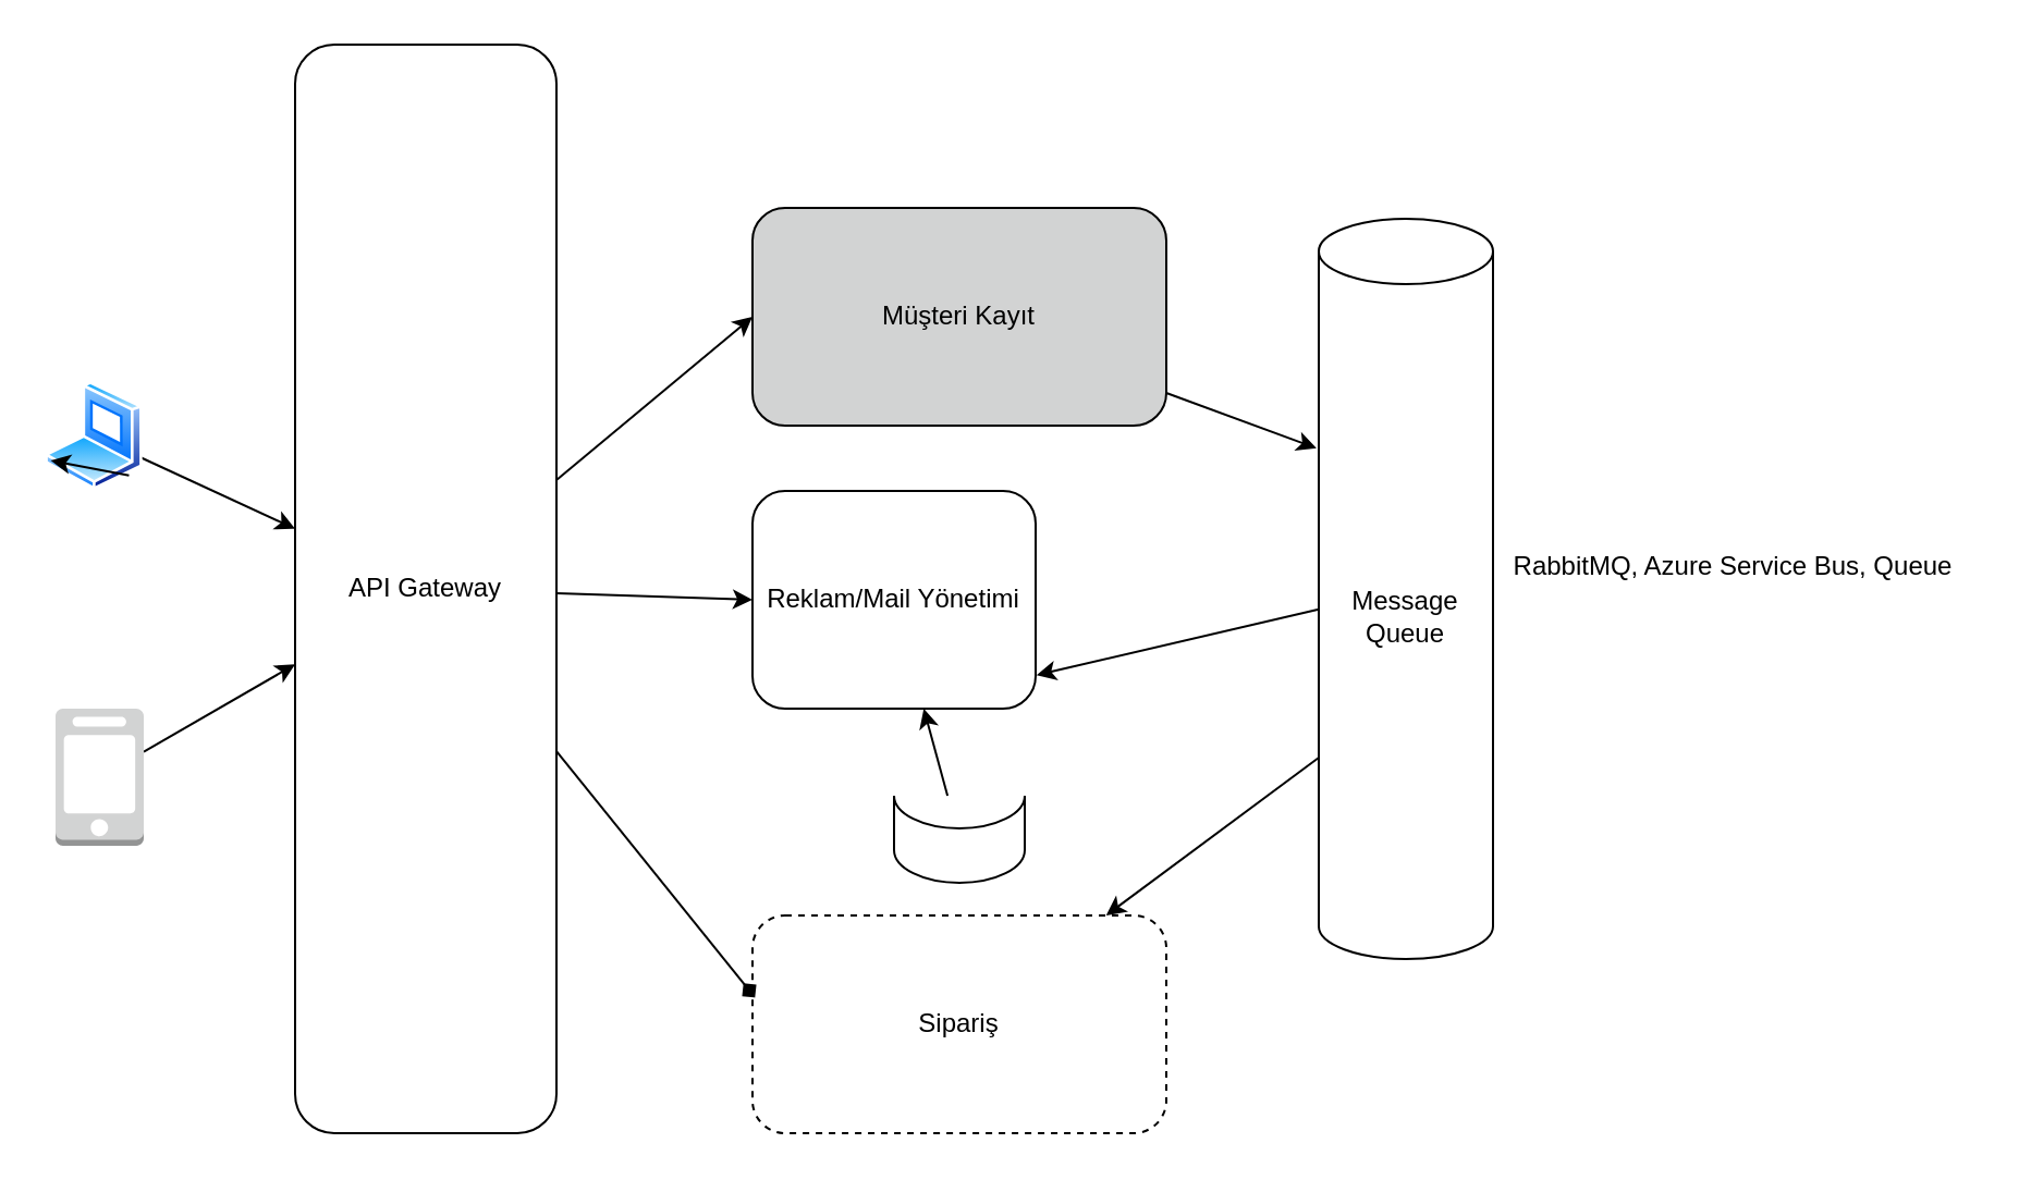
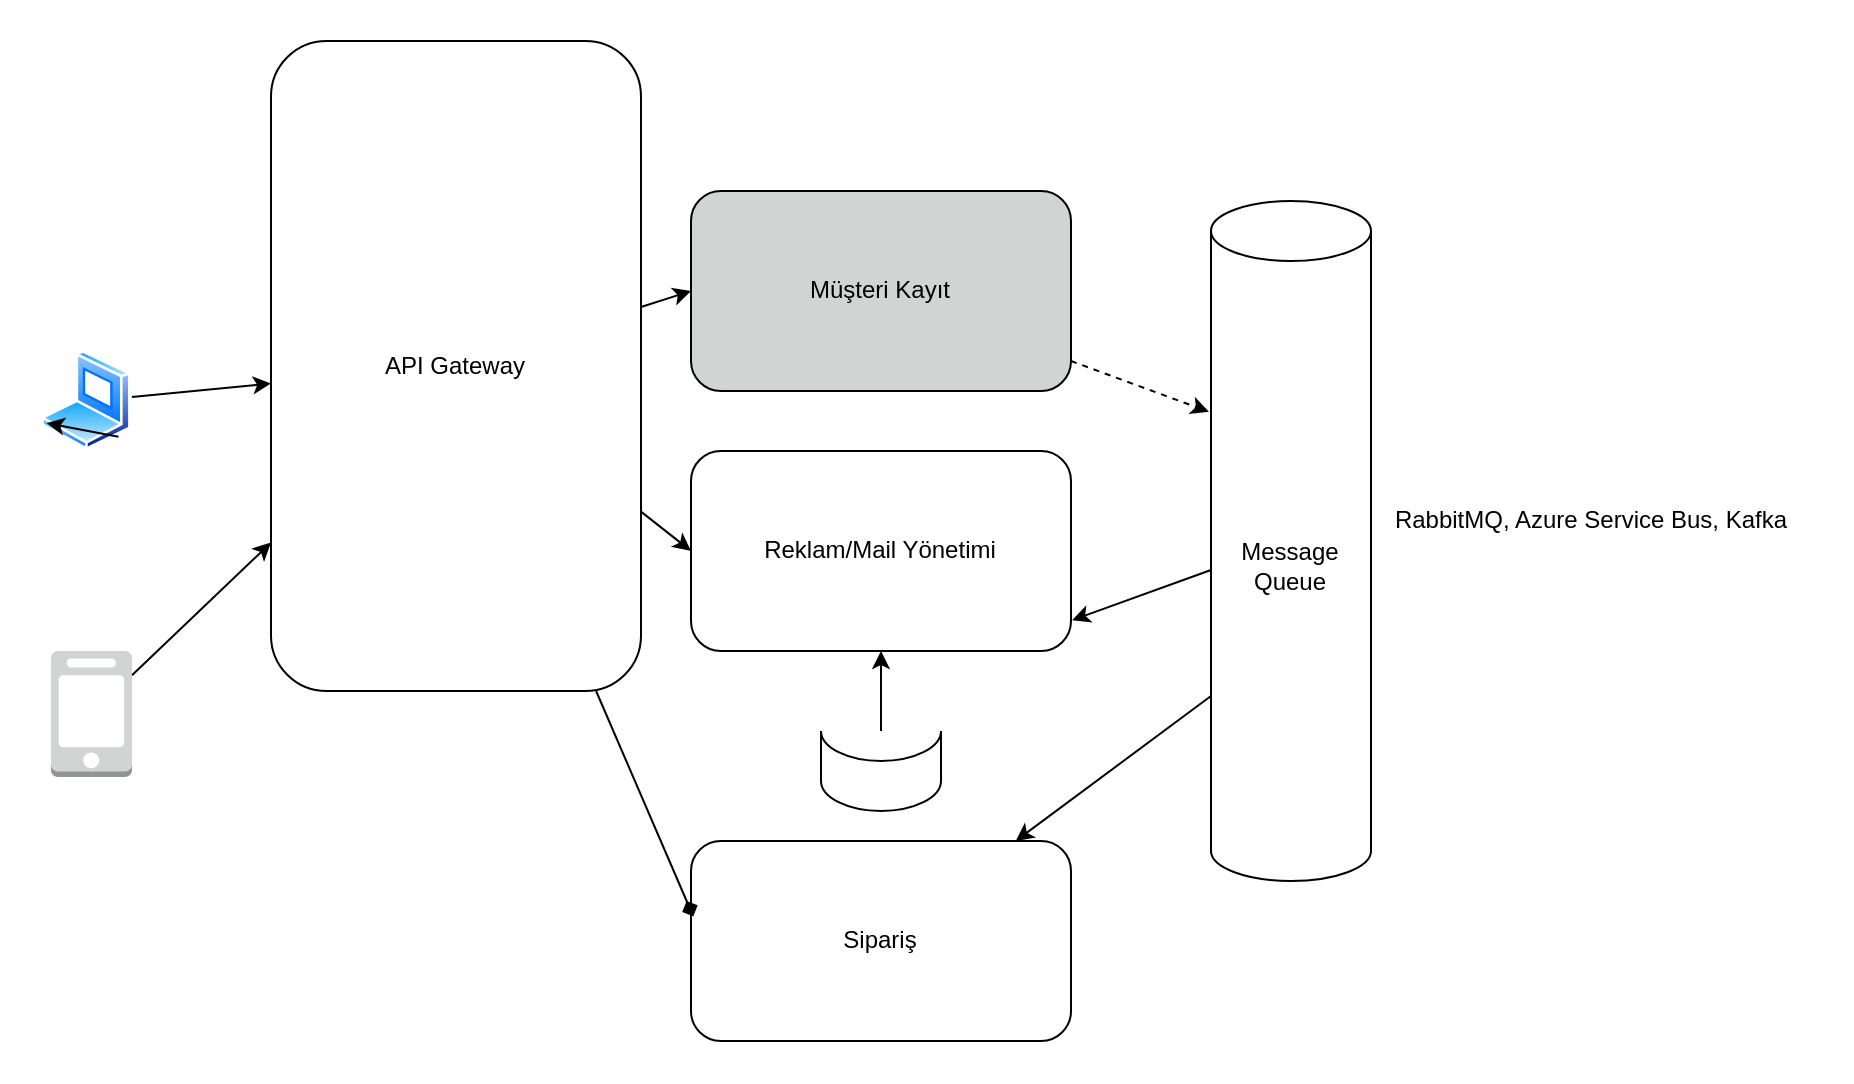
- <mxCell id="2" style="edgeStyle=none;html=1;entryX=-0.013;entryY=0.31;entryDx=0;entryDy=0;entryPerimeter=0;" edge="1" parent="1" source="3" target="8"><mxGeometry relative="1" as="geometry" /></mxCell>
+ <mxCell id="2" style="edgeStyle=none;html=1;entryX=-0.013;entryY=0.31;entryDx=0;entryDy=0;entryPerimeter=0;dashed=1;" edge="1" parent="1" source="3" target="8"><mxGeometry relative="1" as="geometry" /></mxCell>
- <mxCell id="9" value="RabbitMQ, Azure Service Bus, Queue" style="text;html=1;align=center;verticalAlign=middle;resizable=0;points=[];autosize=1;strokeColor=none;fillColor=none;" vertex="1" parent="1"><mxGeometry x="685" y="245" width="220" height="30" as="geometry" /></mxCell>
+ <mxCell id="9" value="RabbitMQ, Azure Service Bus, Kafka" style="text;html=1;align=center;verticalAlign=middle;resizable=0;points=[];autosize=1;strokeColor=none;fillColor=none;" vertex="1" parent="1"><mxGeometry x="685" y="245" width="220" height="30" as="geometry" /></mxCell>
- <mxCell id="18" value="API Gateway" style="rounded=1;whiteSpace=wrap;html=1;" vertex="1" parent="1"><mxGeometry x="135" y="20" width="120" height="500" as="geometry" /></mxCell>
+ <mxCell id="18" value="API Gateway" style="rounded=1;whiteSpace=wrap;html=1;" vertex="1" parent="1"><mxGeometry x="135" y="20" width="185" height="325" as="geometry" /></mxCell>
- <mxCell id="4" value="Reklam/Mail Yönetimi" style="rounded=1;whiteSpace=wrap;html=1;" vertex="1" parent="1"><mxGeometry x="345" y="225" width="130" height="100" as="geometry" /></mxCell>
+ <mxCell id="4" value="Reklam/Mail Yönetimi" style="rounded=1;whiteSpace=wrap;html=1;" vertex="1" parent="1"><mxGeometry x="345" y="225" width="190" height="100" as="geometry" /></mxCell>
- <mxCell id="5" value="Sipariş" style="rounded=1;whiteSpace=wrap;html=1;dashed=1;" vertex="1" parent="1"><mxGeometry x="345" y="420" width="190" height="100" as="geometry" /></mxCell>
+ <mxCell id="5" value="Sipariş" style="rounded=1;whiteSpace=wrap;html=1;" vertex="1" parent="1"><mxGeometry x="345" y="420" width="190" height="100" as="geometry" /></mxCell>
